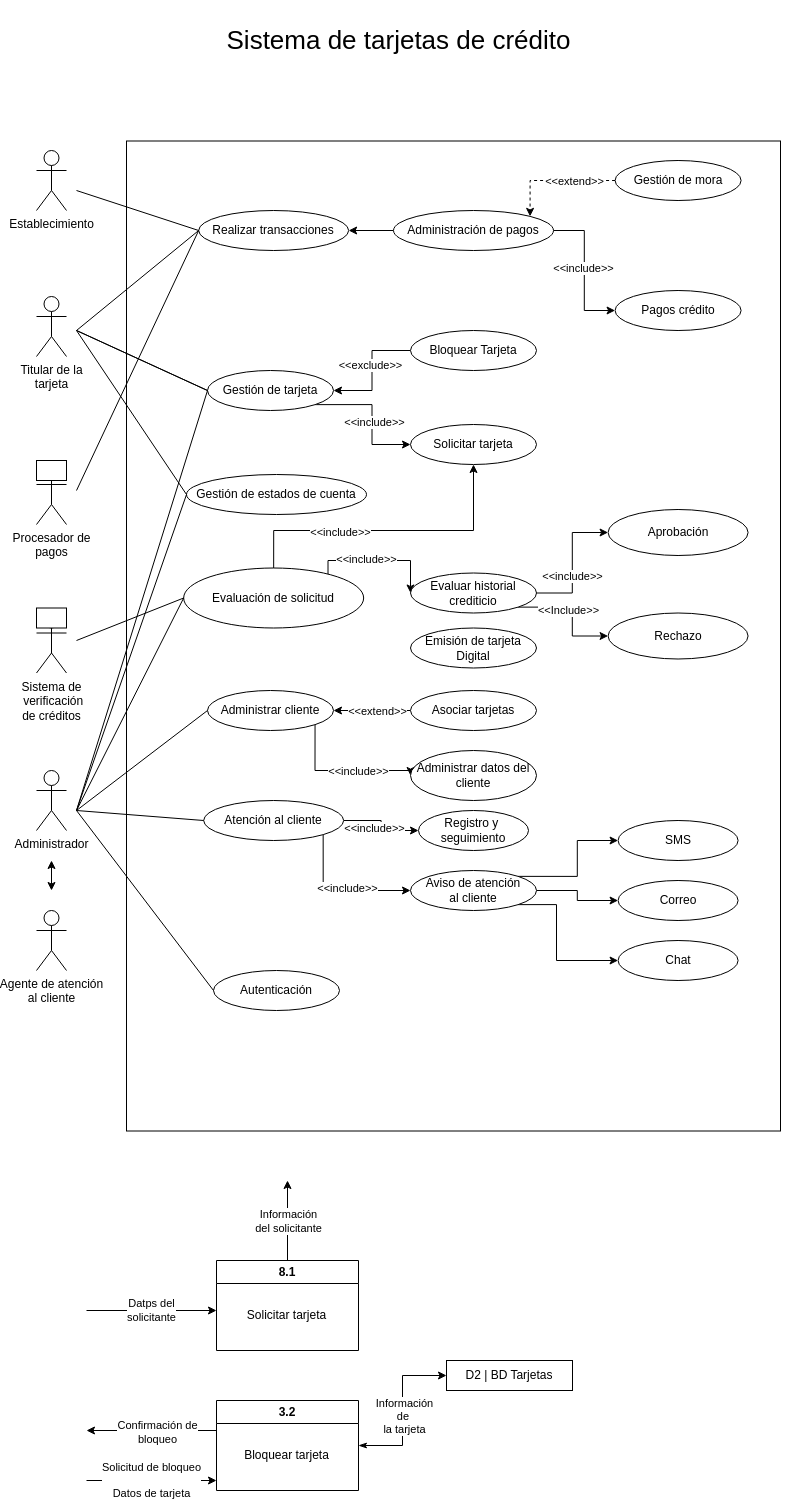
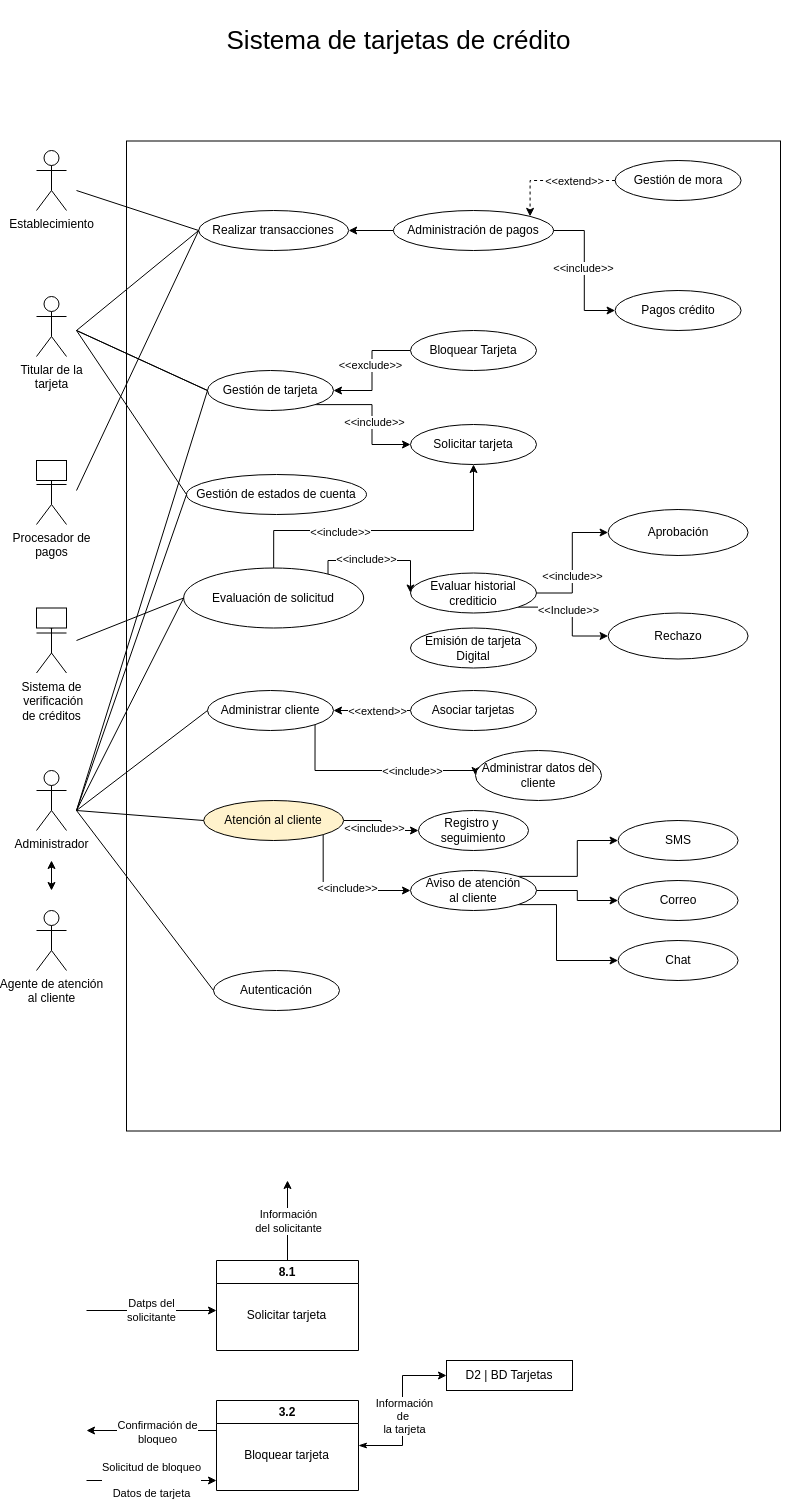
- <mxCell id="40" value="Administrar datos del cliente" style="ellipse;whiteSpace=wrap;html=1;" parent="1" vertex="1"><mxGeometry x="394" y="750" width="126" height="50" as="geometry" /></mxCell>
+ <mxCell id="40" value="Administrar datos del cliente" style="ellipse;whiteSpace=wrap;html=1;" parent="1" vertex="1"><mxGeometry x="459" y="750" width="126" height="50" as="geometry" /></mxCell>
- <mxCell id="26" value="Atención al cliente" style="ellipse;whiteSpace=wrap;html=1;" parent="1" vertex="1"><mxGeometry x="187.16" y="800" width="140" height="40" as="geometry" /></mxCell>
+ <mxCell id="26" value="Atención al cliente" style="ellipse;whiteSpace=wrap;html=1;fillColor=#fff2cc;" parent="1" vertex="1"><mxGeometry x="187.16" y="800" width="140" height="40" as="geometry" /></mxCell>
